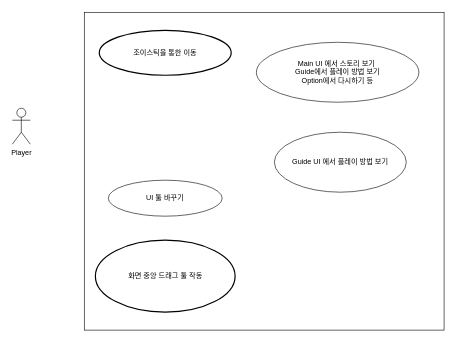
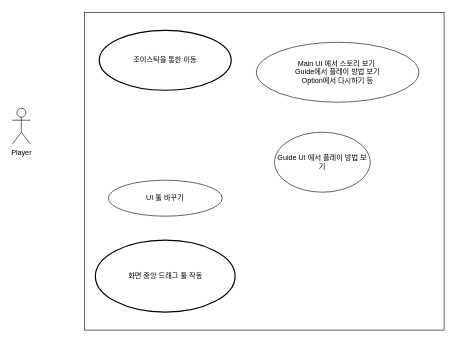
- <mxCell id="6" value="조이스틱을 통한 이동" style="strokeWidth=2;html=1;shape=mxgraph.flowchart.start_1;whiteSpace=wrap;" parent="1" vertex="1"><mxGeometry x="165" y="50" width="220" height="75" as="geometry" /></mxCell>
+ <mxCell id="6" value="조이스틱을 통한 이동" style="strokeWidth=2;html=1;shape=mxgraph.flowchart.start_1;whiteSpace=wrap;" parent="1" vertex="1"><mxGeometry x="165" y="50" width="220" height="100" as="geometry" /></mxCell>
- <mxCell id="8" value="Guide UI 에서 플레이 방법 보기" style="ellipse;whiteSpace=wrap;html=1;" parent="1" vertex="1"><mxGeometry x="457" y="220" width="220" height="100" as="geometry" /></mxCell>
+ <mxCell id="8" value="Guide UI 에서 플레이 방법 보기" style="ellipse;whiteSpace=wrap;html=1;" parent="1" vertex="1"><mxGeometry x="457" y="220" width="160" height="100" as="geometry" /></mxCell>
